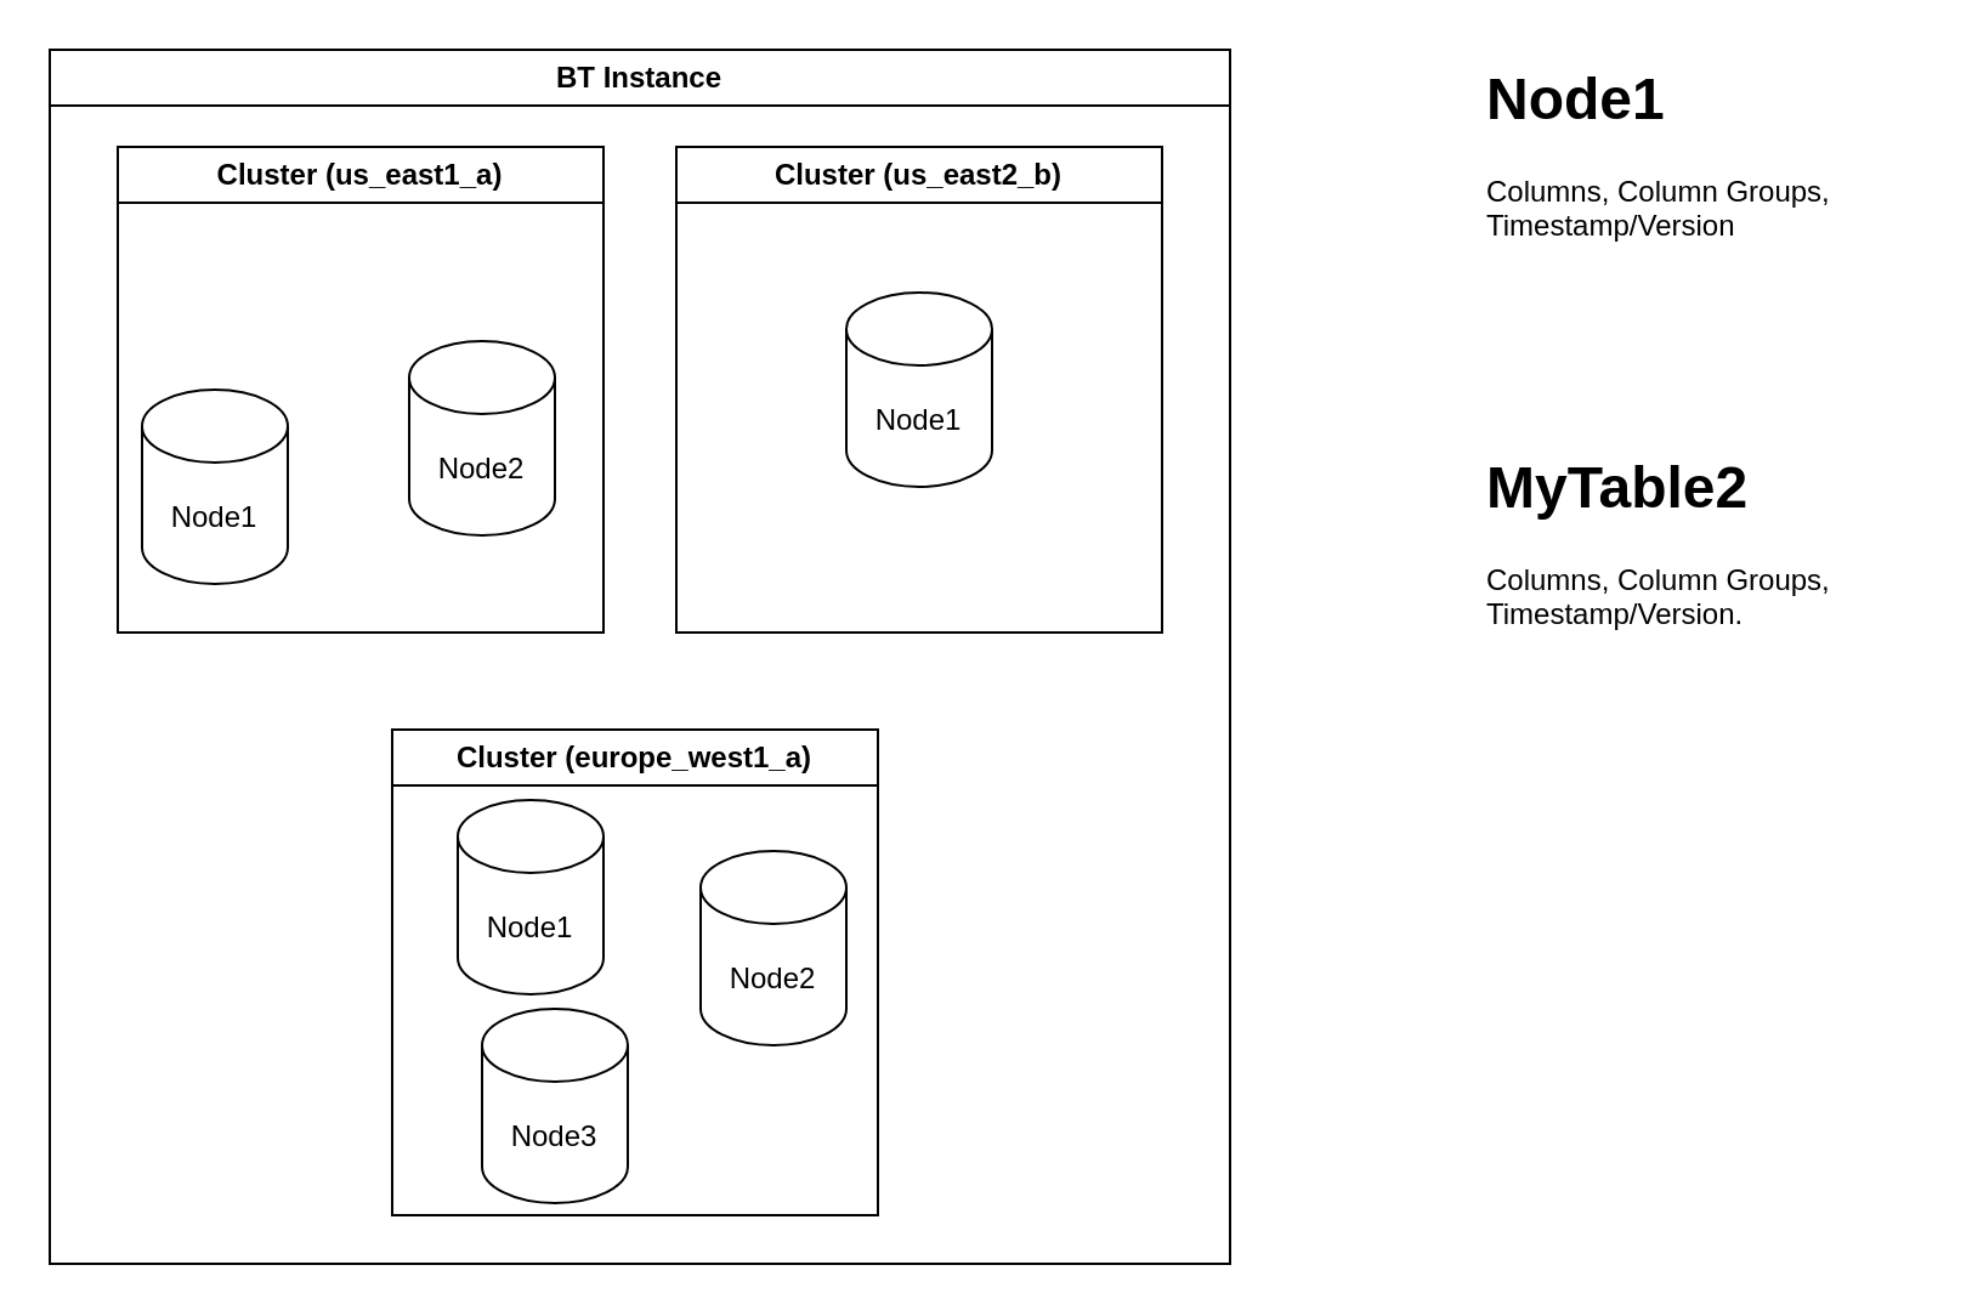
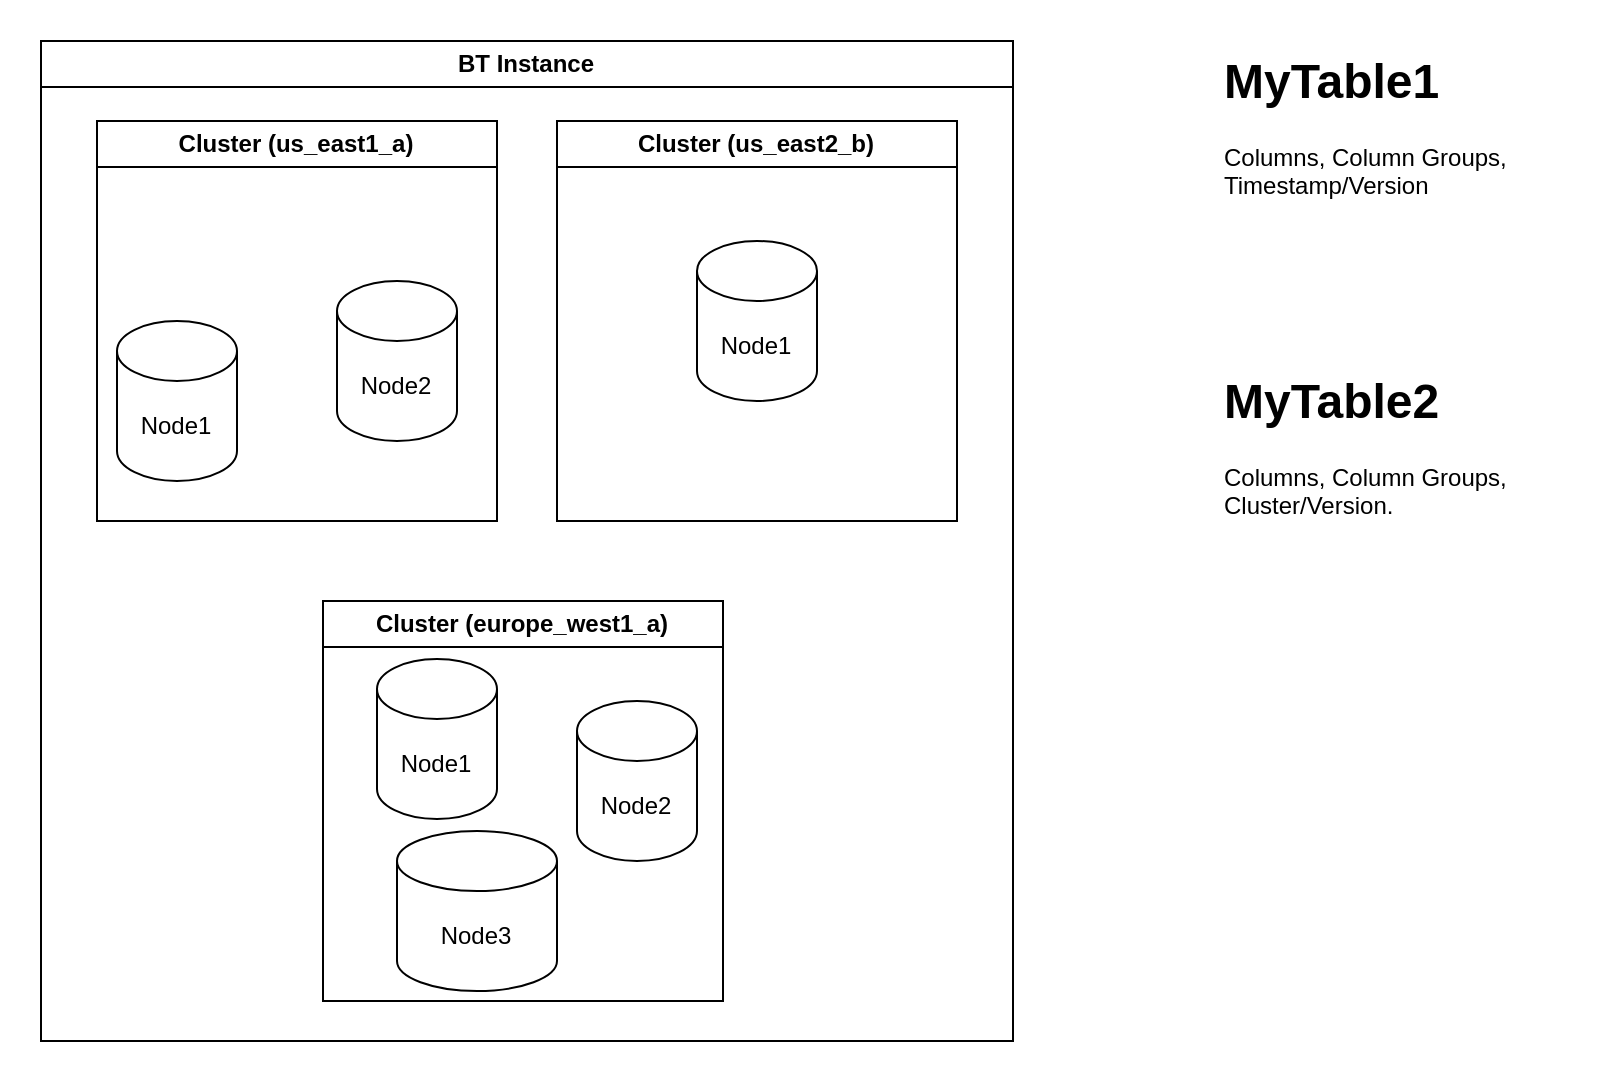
- <mxCell id="12" value="&lt;h1 style=&quot;margin-top: 0px;&quot;&gt;Node1&lt;/h1&gt;&lt;p&gt;Columns, Column Groups, Timestamp/Version&lt;/p&gt;" style="text;html=1;whiteSpace=wrap;overflow=hidden;rounded=0;" vertex="1" parent="1"><mxGeometry x="610" y="20" width="180" height="120" as="geometry" /></mxCell>
+ <mxCell id="12" value="&lt;h1 style=&quot;margin-top: 0px;&quot;&gt;MyTable1&lt;/h1&gt;&lt;p&gt;Columns, Column Groups, Timestamp/Version&lt;/p&gt;" style="text;html=1;whiteSpace=wrap;overflow=hidden;rounded=0;" vertex="1" parent="1"><mxGeometry x="610" y="20" width="180" height="120" as="geometry" /></mxCell>
- <mxCell id="13" value="&lt;h1 style=&quot;margin-top: 0px;&quot;&gt;MyTable2&lt;/h1&gt;&lt;p&gt;&lt;span style=&quot;background-color: initial;&quot;&gt;Columns, Column Groups, Timestamp/Version&lt;/span&gt;&lt;span style=&quot;background-color: initial;&quot;&gt;.&lt;/span&gt;&lt;/p&gt;" style="text;html=1;whiteSpace=wrap;overflow=hidden;rounded=0;" vertex="1" parent="1"><mxGeometry x="610" y="180" width="180" height="120" as="geometry" /></mxCell>
+ <mxCell id="13" value="&lt;h1 style=&quot;margin-top: 0px;&quot;&gt;MyTable2&lt;/h1&gt;&lt;p&gt;&lt;span style=&quot;background-color: initial;&quot;&gt;Columns, Column Groups, Cluster/Version&lt;/span&gt;&lt;span style=&quot;background-color: initial;&quot;&gt;.&lt;/span&gt;&lt;/p&gt;" style="text;html=1;whiteSpace=wrap;overflow=hidden;rounded=0;" vertex="1" parent="1"><mxGeometry x="610" y="180" width="180" height="120" as="geometry" /></mxCell>
- <mxCell id="11" value="Node3" style="shape=cylinder3;whiteSpace=wrap;html=1;boundedLbl=1;backgroundOutline=1;size=15;" vertex="1" parent="8"><mxGeometry x="37" y="115" width="60" height="80" as="geometry" /></mxCell>
+ <mxCell id="11" value="Node3" style="shape=cylinder3;whiteSpace=wrap;html=1;boundedLbl=1;backgroundOutline=1;size=15;" vertex="1" parent="8"><mxGeometry x="37" y="115" width="80" height="80" as="geometry" /></mxCell>
